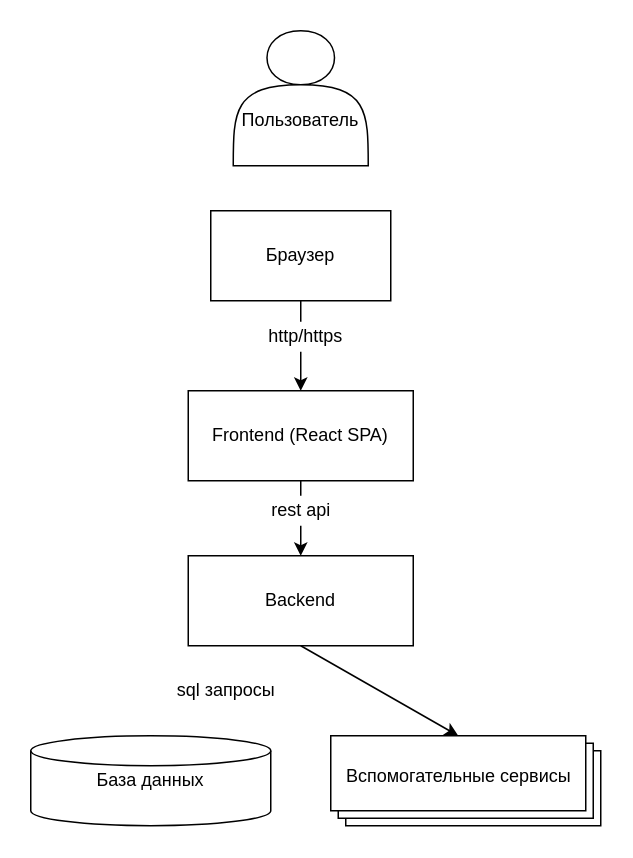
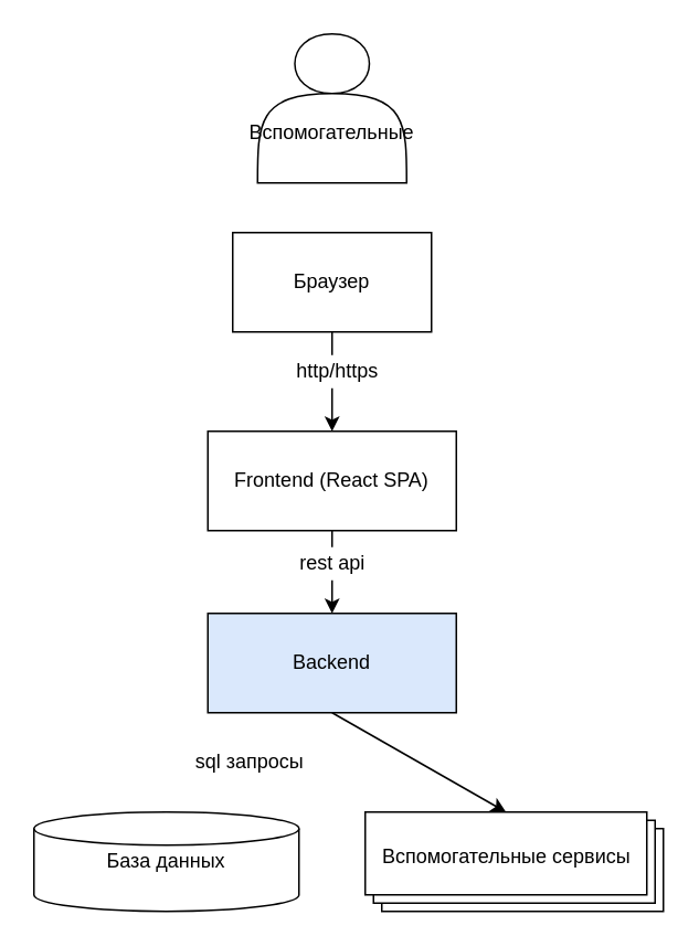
- <mxCell id="3" value="&lt;br&gt;&lt;br&gt;Пользователь" style="shape=actor;whiteSpace=wrap;html=1;" vertex="1" parent="1"><mxGeometry x="155" y="20" width="90" height="90" as="geometry" /></mxCell>
+ <mxCell id="3" value="&lt;br&gt;&lt;br&gt;Вспомогательные" style="shape=actor;whiteSpace=wrap;html=1;" vertex="1" parent="1"><mxGeometry x="155" y="20" width="90" height="90" as="geometry" /></mxCell>
- <mxCell id="9" value="Backend" style="rounded=0;whiteSpace=wrap;html=1;" vertex="1" parent="1"><mxGeometry x="125" y="370" width="150" height="60" as="geometry" /></mxCell>
+ <mxCell id="9" value="Backend" style="rounded=0;whiteSpace=wrap;html=1;fillColor=#dae8fc;" vertex="1" parent="1"><mxGeometry x="125" y="370" width="150" height="60" as="geometry" /></mxCell>
